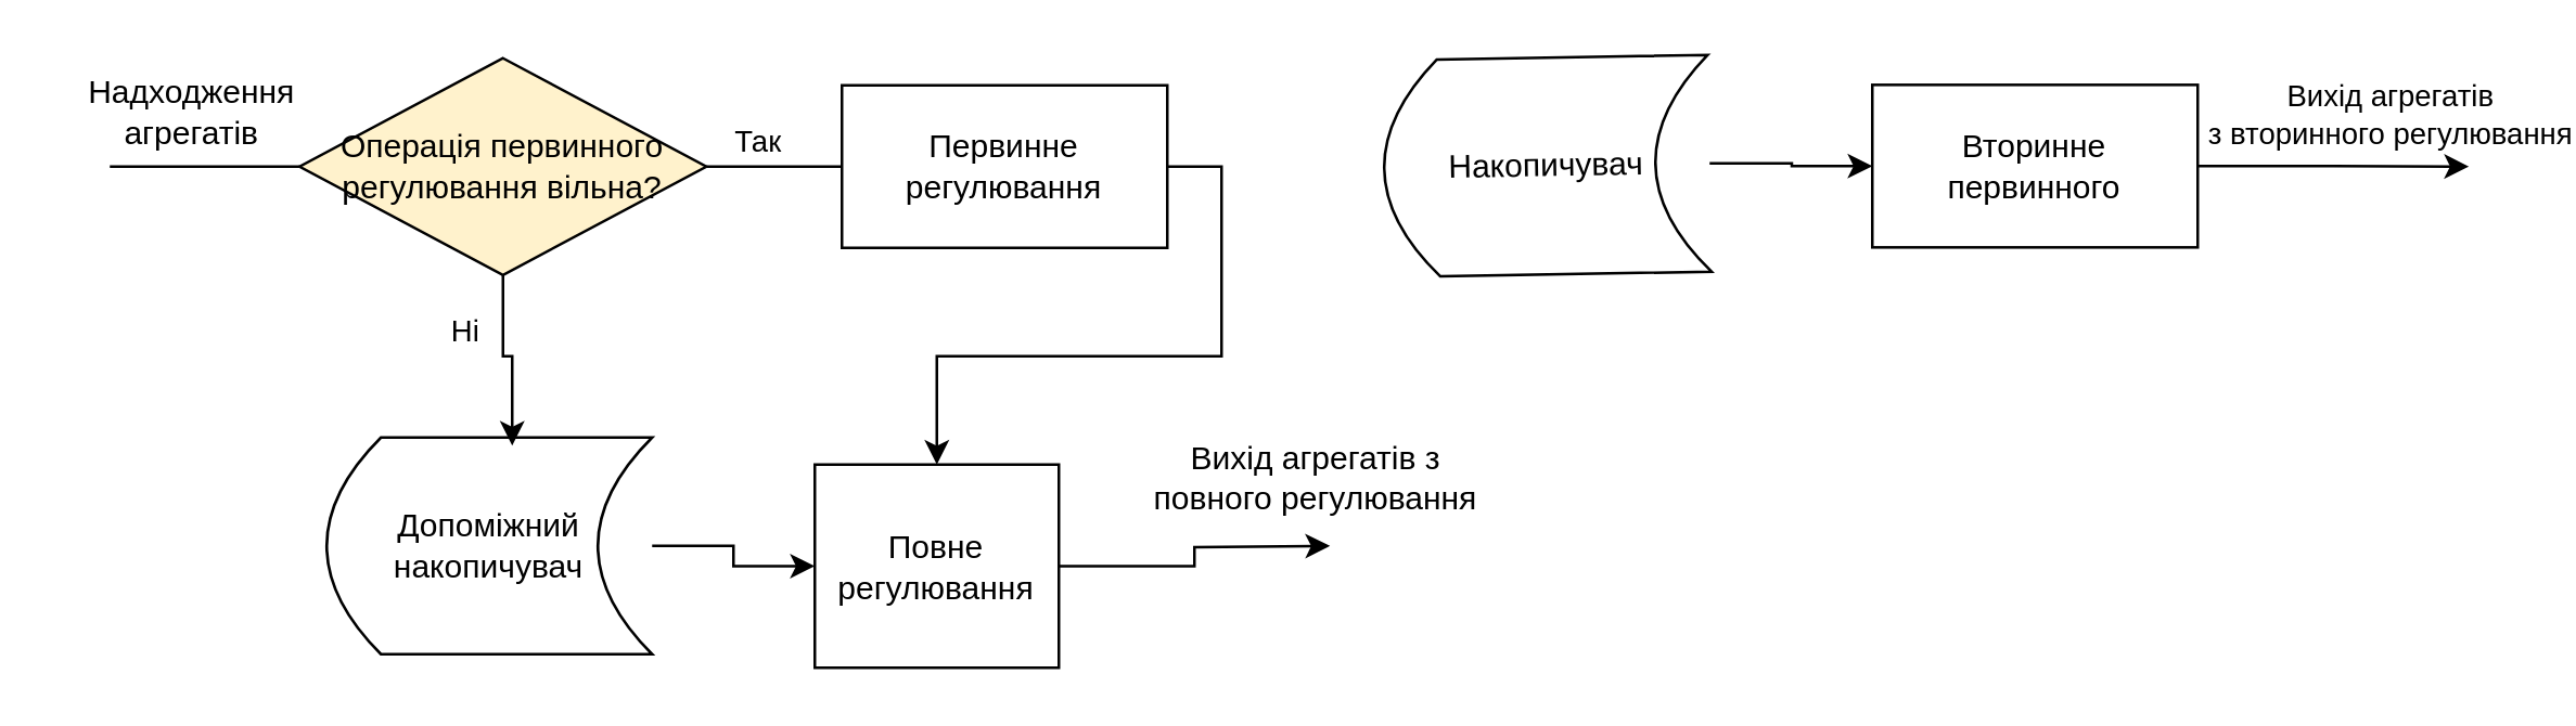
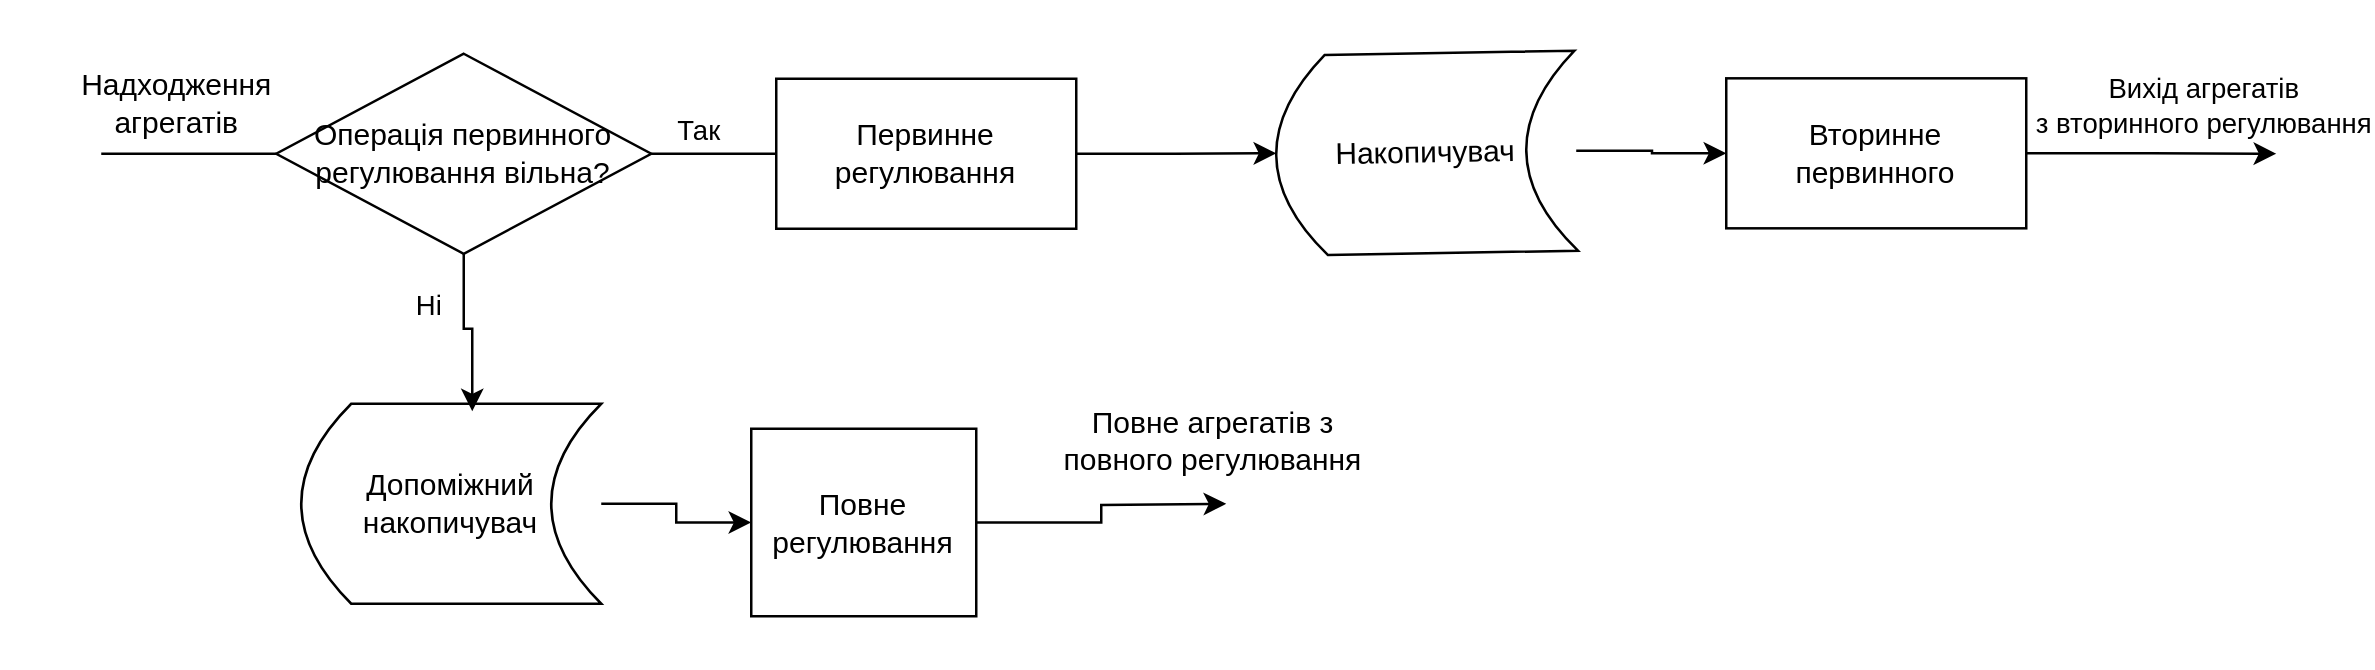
- <mxCell id="5" value="Операція первинного регулювання вільна?" style="rhombus;whiteSpace=wrap;html=1;fillColor=#fff2cc;" vertex="1" parent="1"><mxGeometry x="110" y="21" width="150" height="80" as="geometry" /></mxCell>
+ <mxCell id="5" value="Операція первинного регулювання вільна?" style="rhombus;whiteSpace=wrap;html=1;" vertex="1" parent="1"><mxGeometry x="110" y="21" width="150" height="80" as="geometry" /></mxCell>
- <mxCell id="6" style="edgeStyle=orthogonalEdgeStyle;rounded=0;orthogonalLoop=1;jettySize=auto;html=1;exitX=1;exitY=0.5;exitDx=0;exitDy=0;" edge="1" parent="1" source="7" target="14"><mxGeometry relative="1" as="geometry" /></mxCell>
+ <mxCell id="6" style="edgeStyle=orthogonalEdgeStyle;rounded=0;orthogonalLoop=1;jettySize=auto;html=1;exitX=1;exitY=0.5;exitDx=0;exitDy=0;" edge="1" parent="1" source="7" target="16"><mxGeometry relative="1" as="geometry" /></mxCell>
- <mxCell id="20" value="Вихід агрегатів з повного регулювання" style="text;html=1;strokeColor=none;fillColor=none;align=center;verticalAlign=middle;whiteSpace=wrap;rounded=0;" vertex="1" parent="1"><mxGeometry x="420" y="161" width="130" height="30" as="geometry" /></mxCell>
+ <mxCell id="20" value="Повне агрегатів з повного регулювання" style="text;html=1;strokeColor=none;fillColor=none;align=center;verticalAlign=middle;whiteSpace=wrap;rounded=0;" vertex="1" parent="1"><mxGeometry x="420" y="161" width="130" height="30" as="geometry" /></mxCell>
